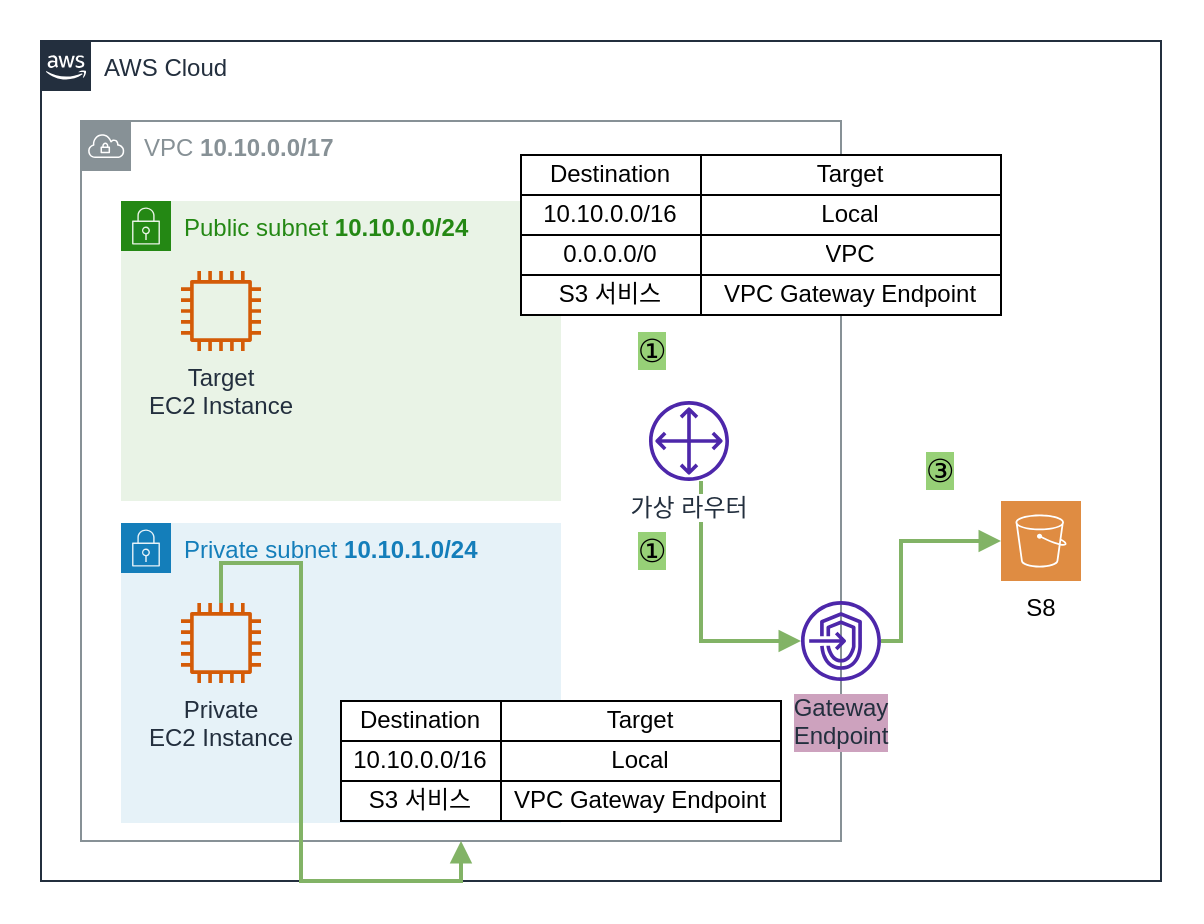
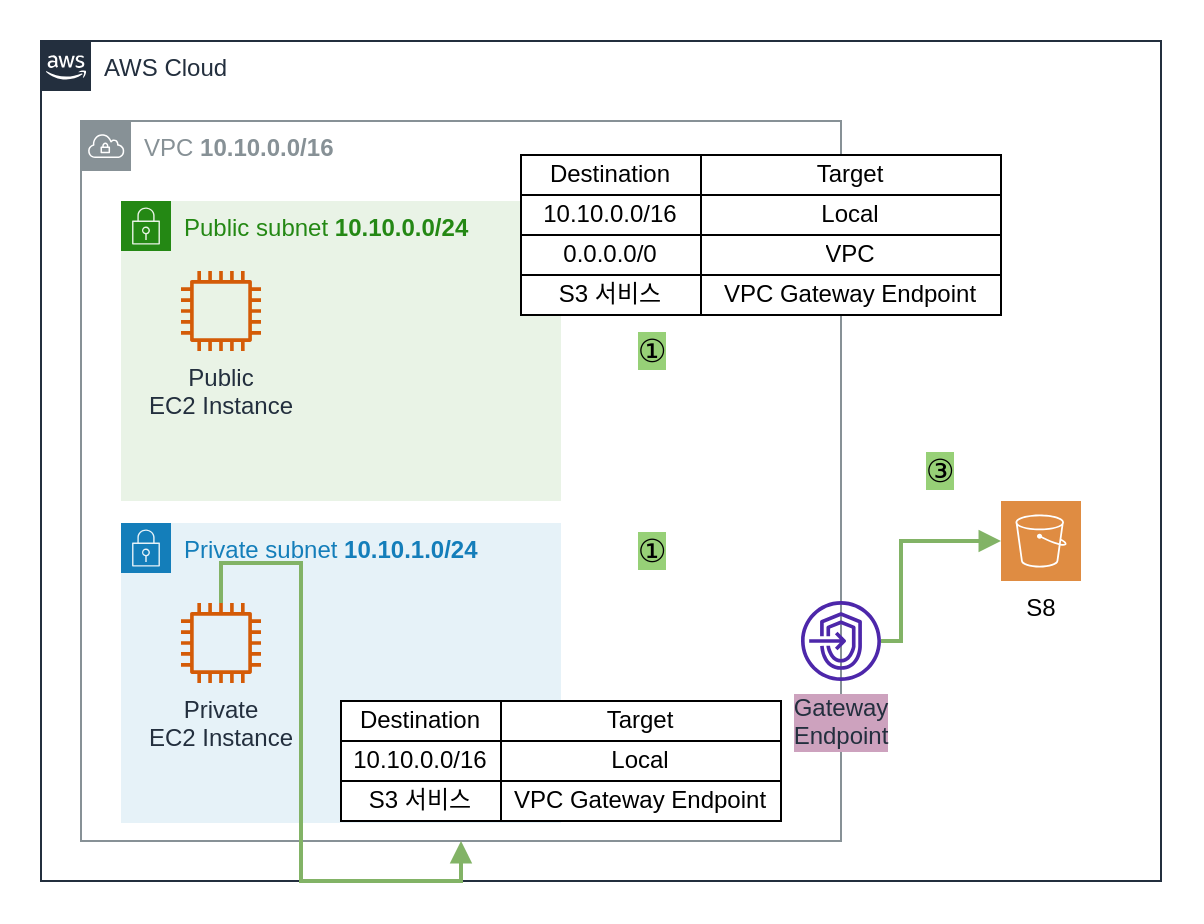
- <mxCell id="3" value="VPC &lt;b&gt;10.10.0.0/17&lt;/b&gt;" style="sketch=0;outlineConnect=0;gradientColor=none;html=1;whiteSpace=wrap;fontSize=12;fontStyle=0;shape=mxgraph.aws4.group;grIcon=mxgraph.aws4.group_vpc;strokeColor=#879196;fillColor=none;verticalAlign=top;align=left;spacingLeft=30;fontColor=#879196;dashed=0;" parent="2" vertex="1"><mxGeometry x="20" y="40" width="380" height="360" as="geometry" /></mxCell>
+ <mxCell id="3" value="VPC &lt;b&gt;10.10.0.0/16&lt;/b&gt;" style="sketch=0;outlineConnect=0;gradientColor=none;html=1;whiteSpace=wrap;fontSize=12;fontStyle=0;shape=mxgraph.aws4.group;grIcon=mxgraph.aws4.group_vpc;strokeColor=#879196;fillColor=none;verticalAlign=top;align=left;spacingLeft=30;fontColor=#879196;dashed=0;" parent="2" vertex="1"><mxGeometry x="20" y="40" width="380" height="360" as="geometry" /></mxCell>
- <mxCell id="5" value="Target&lt;br&gt;EC2 Instance" style="sketch=0;outlineConnect=0;fontColor=#232F3E;gradientColor=none;fillColor=#D45B07;strokeColor=none;dashed=0;verticalLabelPosition=bottom;verticalAlign=top;align=center;html=1;fontSize=12;fontStyle=0;aspect=fixed;pointerEvents=1;shape=mxgraph.aws4.instance2;" parent="4" vertex="1"><mxGeometry x="30" y="35" width="40" height="40" as="geometry" /></mxCell>
+ <mxCell id="5" value="Public&lt;br&gt;EC2 Instance" style="sketch=0;outlineConnect=0;fontColor=#232F3E;gradientColor=none;fillColor=#D45B07;strokeColor=none;dashed=0;verticalLabelPosition=bottom;verticalAlign=top;align=center;html=1;fontSize=12;fontStyle=0;aspect=fixed;pointerEvents=1;shape=mxgraph.aws4.instance2;" parent="4" vertex="1"><mxGeometry x="30" y="35" width="40" height="40" as="geometry" /></mxCell>
- <mxCell id="13" value="가상 라우터" style="sketch=0;outlineConnect=0;fontColor=#232F3E;gradientColor=none;fillColor=#4D27AA;strokeColor=none;dashed=0;verticalLabelPosition=bottom;verticalAlign=top;align=center;html=1;fontSize=12;fontStyle=0;aspect=fixed;pointerEvents=1;shape=mxgraph.aws4.customer_gateway;labelBackgroundColor=default;" parent="2" vertex="1"><mxGeometry x="304" y="180" width="40" height="40" as="geometry" /></mxCell>
- <mxCell id="8" style="edgeStyle=orthogonalEdgeStyle;rounded=0;orthogonalLoop=1;jettySize=auto;html=1;strokeWidth=2;fillColor=#d5e8d4;strokeColor=#82b366;endArrow=block;endFill=1;" parent="2" source="13" target="10" edge="1"><mxGeometry relative="1" as="geometry"><Array as="points"><mxPoint x="330" y="300" /></Array></mxGeometry></mxCell>
